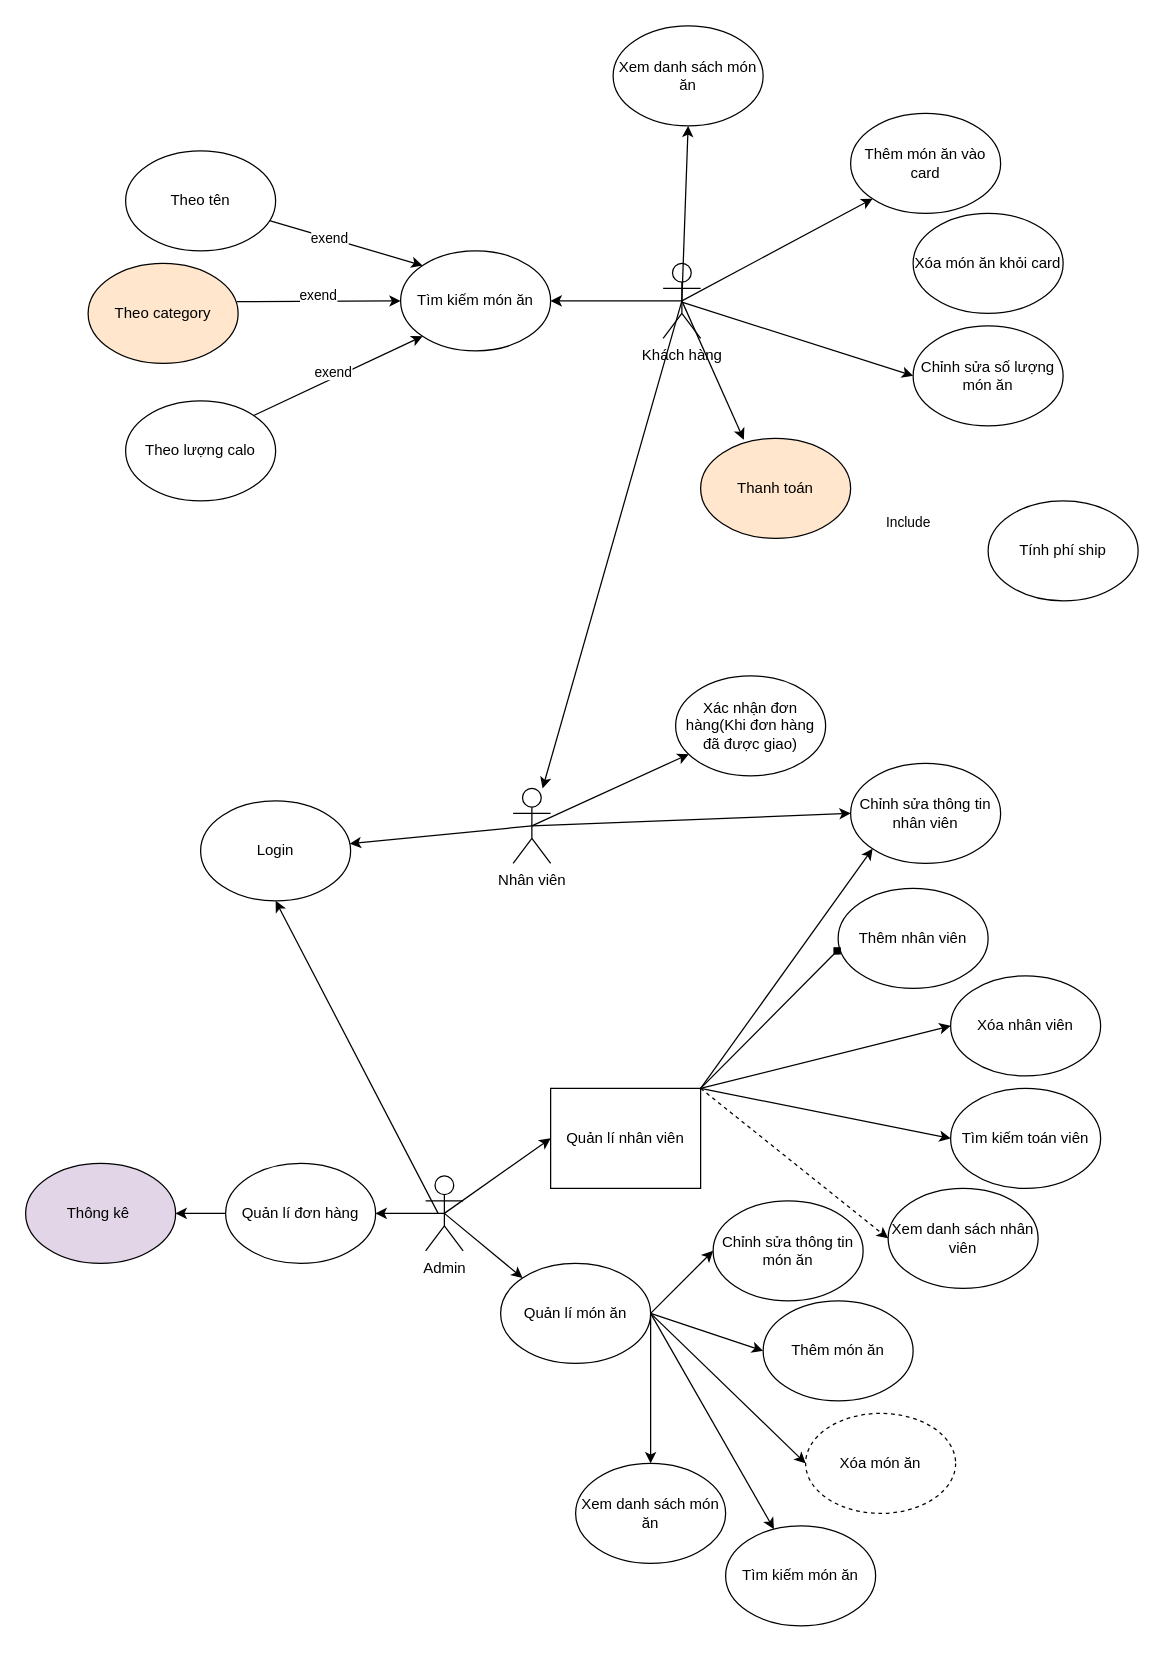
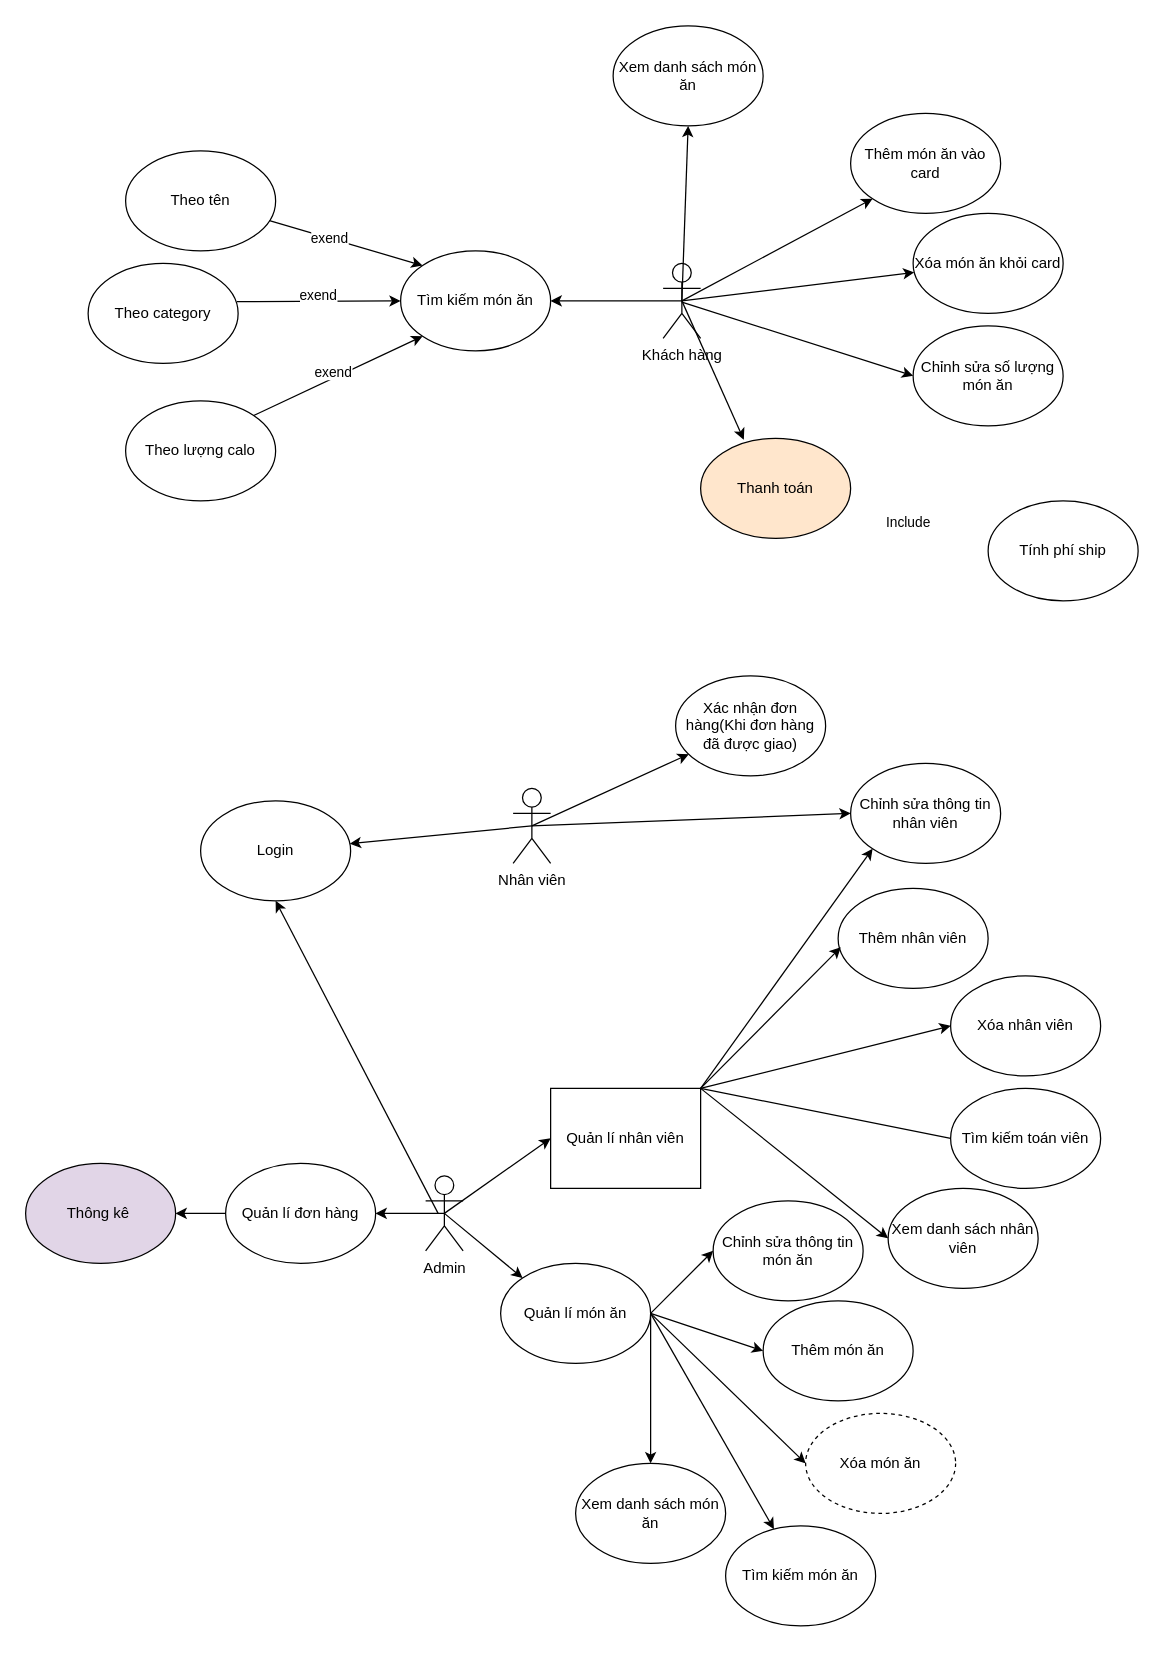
- <mxCell id="11" value="Theo category" style="ellipse;whiteSpace=wrap;html=1;fillColor=#ffe6cc;" vertex="1" parent="1"><mxGeometry x="70" y="210" width="120" height="80" as="geometry" /></mxCell>
+ <mxCell id="11" value="Theo category" style="ellipse;whiteSpace=wrap;html=1;" vertex="1" parent="1"><mxGeometry x="70" y="210" width="120" height="80" as="geometry" /></mxCell>
- <mxCell id="22" value="" style="endArrow=classic;html=1;exitX=0.5;exitY=0.5;exitDx=0;exitDy=0;exitPerimeter=0;" edge="1" parent="1" source="2" target="26"><mxGeometry width="50" height="50" relative="1" as="geometry"><mxPoint x="630" y="270" as="sourcePoint" /><mxPoint x="680" y="220" as="targetPoint" /></mxGeometry></mxCell>
+ <mxCell id="22" value="" style="endArrow=classic;html=1;exitX=0.5;exitY=0.5;exitDx=0;exitDy=0;exitPerimeter=0;" edge="1" parent="1" source="2" target="5"><mxGeometry width="50" height="50" relative="1" as="geometry"><mxPoint x="630" y="270" as="sourcePoint" /><mxPoint x="680" y="220" as="targetPoint" /></mxGeometry></mxCell>
- <mxCell id="38" value="" style="endArrow=diamond;html=1;entryX=0.018;entryY=0.588;entryDx=0;entryDy=0;entryPerimeter=0;exitX=1;exitY=0;exitDx=0;exitDy=0;" edge="1" parent="1" source="40" target="30"><mxGeometry width="50" height="50" relative="1" as="geometry"><mxPoint x="480" y="960" as="sourcePoint" /><mxPoint x="530" y="910" as="targetPoint" /></mxGeometry></mxCell>
+ <mxCell id="38" value="" style="endArrow=classic;html=1;entryX=0.018;entryY=0.588;entryDx=0;entryDy=0;entryPerimeter=0;exitX=1;exitY=0;exitDx=0;exitDy=0;" edge="1" parent="1" source="40" target="30"><mxGeometry width="50" height="50" relative="1" as="geometry"><mxPoint x="480" y="960" as="sourcePoint" /><mxPoint x="530" y="910" as="targetPoint" /></mxGeometry></mxCell>
- <mxCell id="58" value="" style="endArrow=classic;html=1;exitX=1;exitY=0;exitDx=0;exitDy=0;entryX=0;entryY=0.5;entryDx=0;entryDy=0;" edge="1" parent="1" source="40" target="33"><mxGeometry width="50" height="50" relative="1" as="geometry"><mxPoint x="690" y="850" as="sourcePoint" /><mxPoint x="840" y="980" as="targetPoint" /></mxGeometry></mxCell>
+ <mxCell id="58" value="" style="endArrow=none;html=1;exitX=1;exitY=0;exitDx=0;exitDy=0;entryX=0;entryY=0.5;entryDx=0;entryDy=0;" edge="1" parent="1" source="40" target="33"><mxGeometry width="50" height="50" relative="1" as="geometry"><mxPoint x="690" y="850" as="sourcePoint" /><mxPoint x="840" y="980" as="targetPoint" /></mxGeometry></mxCell>
- <mxCell id="43" value="" style="endArrow=classic;html=1;exitX=1;exitY=0;exitDx=0;exitDy=0;entryX=0;entryY=0.5;entryDx=0;entryDy=0;dashed=1;" edge="1" parent="1" source="40" target="42"><mxGeometry width="50" height="50" relative="1" as="geometry"><mxPoint x="620" y="860" as="sourcePoint" /><mxPoint x="740" y="880" as="targetPoint" /></mxGeometry></mxCell>
+ <mxCell id="43" value="" style="endArrow=classic;html=1;exitX=1;exitY=0;exitDx=0;exitDy=0;entryX=0;entryY=0.5;entryDx=0;entryDy=0;" edge="1" parent="1" source="40" target="42"><mxGeometry width="50" height="50" relative="1" as="geometry"><mxPoint x="620" y="860" as="sourcePoint" /><mxPoint x="740" y="880" as="targetPoint" /></mxGeometry></mxCell>
